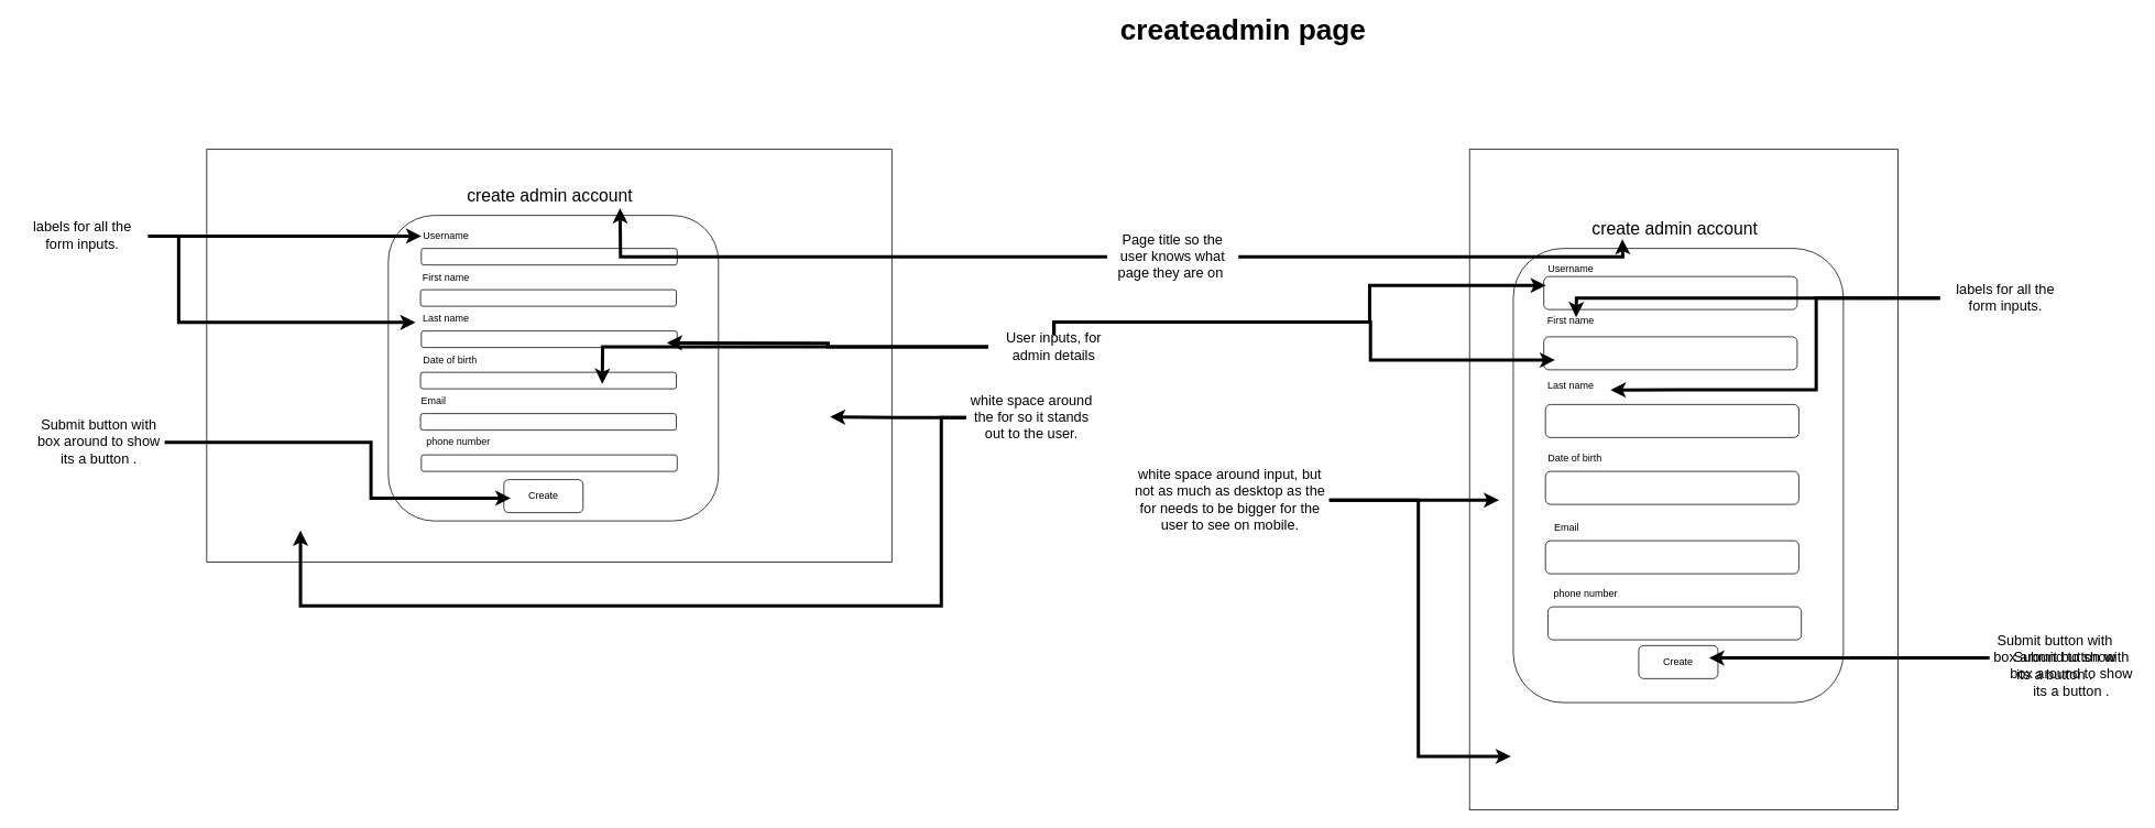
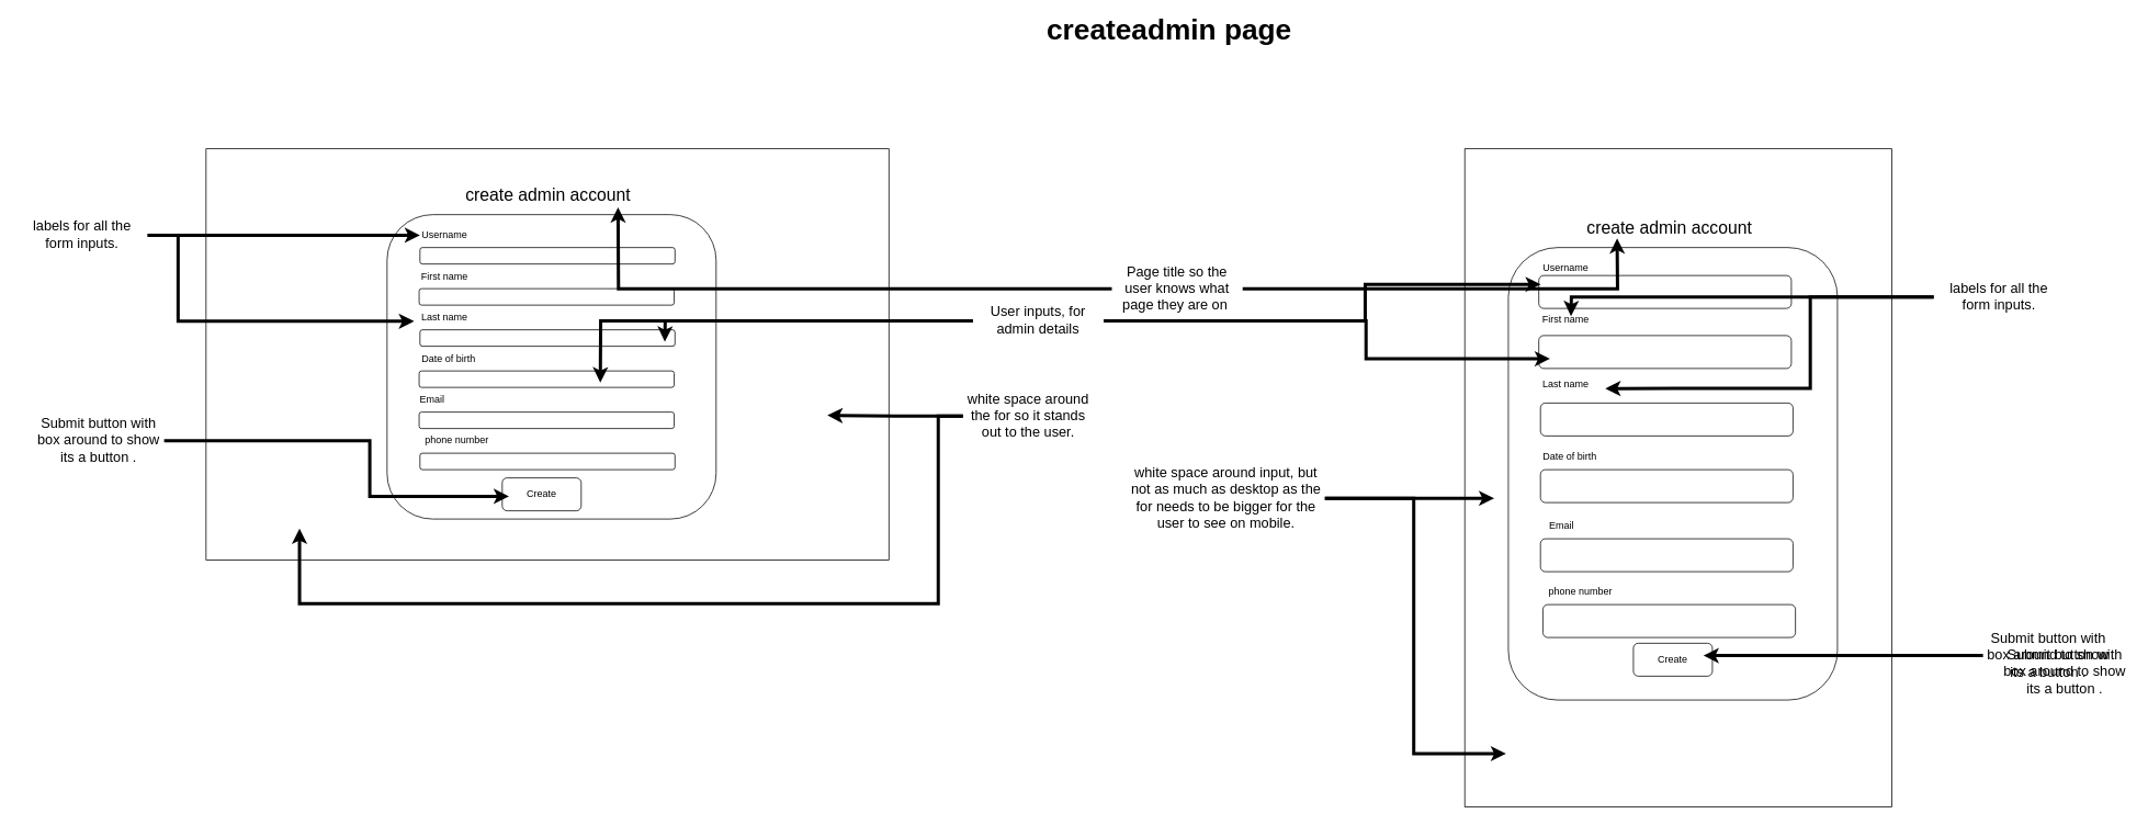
- <mxCell id="59" value="&lt;font style=&quot;font-size: 35px;&quot;&gt;&lt;b&gt;createadmin page&lt;/b&gt;&lt;/font&gt;" style="text;html=1;strokeColor=none;fillColor=none;align=center;verticalAlign=middle;whiteSpace=wrap;rounded=0;fontSize=12;fontFamily=Helvetica;fontColor=default;" parent="1" vertex="1"><mxGeometry x="1280.5" y="20" width="450" height="30" as="geometry" /></mxCell>
+ <mxCell id="59" value="&lt;font style=&quot;font-size: 35px;&quot;&gt;&lt;b&gt;createadmin page&lt;/b&gt;&lt;/font&gt;" style="text;html=1;strokeColor=none;fillColor=none;align=center;verticalAlign=middle;whiteSpace=wrap;rounded=0;fontSize=12;fontFamily=Helvetica;fontColor=default;" parent="1" vertex="1"><mxGeometry x="1195.5" y="20" width="450" height="30" as="geometry" /></mxCell>
- <mxCell id="36" value="&lt;font style=&quot;font-size: 17px;&quot;&gt;Page title so the user knows what page they are on&amp;nbsp;&lt;/font&gt;" style="text;html=1;strokeColor=none;fillColor=none;align=center;verticalAlign=middle;whiteSpace=wrap;rounded=0;" parent="1" vertex="1"><mxGeometry x="1341" y="295" width="159" height="30" as="geometry" /></mxCell>
+ <mxCell id="36" value="&lt;font style=&quot;font-size: 17px;&quot;&gt;Page title so the user knows what page they are on&amp;nbsp;&lt;/font&gt;" style="text;html=1;strokeColor=none;fillColor=none;align=center;verticalAlign=middle;whiteSpace=wrap;rounded=0;" parent="1" vertex="1"><mxGeometry x="1351" y="335" width="159" height="30" as="geometry" /></mxCell>
- <mxCell id="41" value="&lt;span style=&quot;font-size: 17px;&quot;&gt;User inputs, for admin details&lt;/span&gt;" style="text;html=1;strokeColor=none;fillColor=none;align=center;verticalAlign=middle;whiteSpace=wrap;rounded=0;" parent="1" vertex="1"><mxGeometry x="1197" y="404" width="159" height="30" as="geometry" /></mxCell>
+ <mxCell id="41" value="&lt;span style=&quot;font-size: 17px;&quot;&gt;User inputs, for admin details&lt;/span&gt;" style="text;html=1;strokeColor=none;fillColor=none;align=center;verticalAlign=middle;whiteSpace=wrap;rounded=0;" parent="1" vertex="1"><mxGeometry x="1182" y="374" width="159" height="30" as="geometry" /></mxCell>
